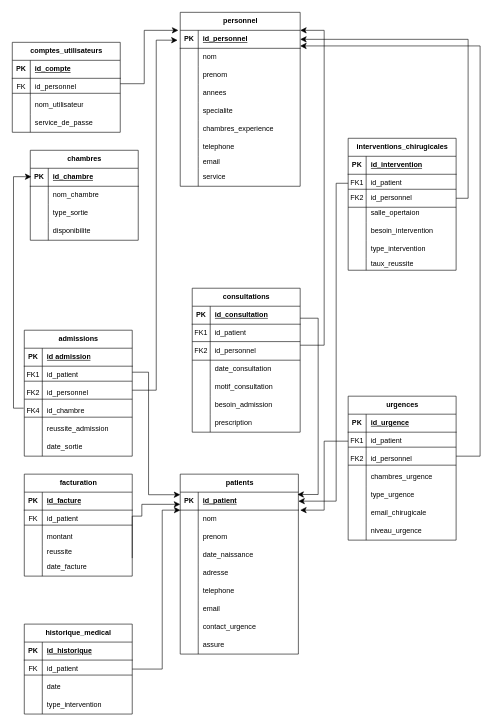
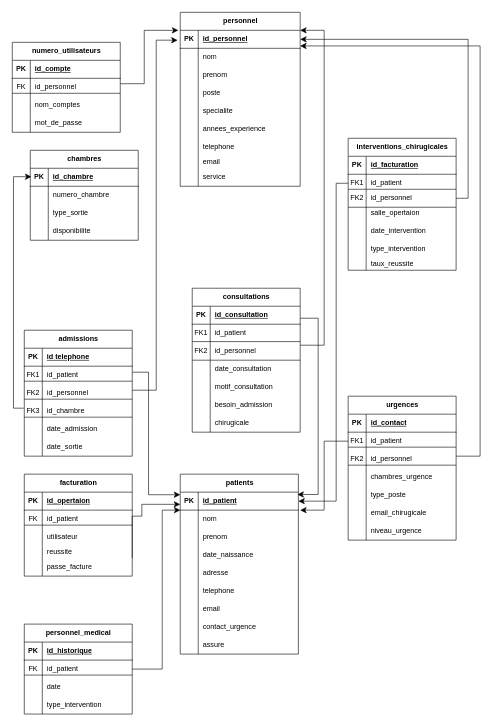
- <mxCell id="58" value="comptes_utilisateurs" style="shape=table;startSize=30;container=1;collapsible=1;childLayout=tableLayout;fixedRows=1;rowLines=0;fontStyle=1;align=center;resizeLast=1;html=1;" vertex="1" parent="1"><mxGeometry x="20" y="70" width="180" height="150" as="geometry" /></mxCell>
+ <mxCell id="58" value="numero_utilisateurs" style="shape=table;startSize=30;container=1;collapsible=1;childLayout=tableLayout;fixedRows=1;rowLines=0;fontStyle=1;align=center;resizeLast=1;html=1;" vertex="1" parent="1"><mxGeometry x="20" y="70" width="180" height="150" as="geometry" /></mxCell>
- <mxCell id="42" value="annees" style="shape=partialRectangle;connectable=0;fillColor=none;top=0;left=0;bottom=0;right=0;align=left;spacingLeft=6;overflow=hidden;whiteSpace=wrap;html=1;" vertex="1" parent="40"><mxGeometry x="30" width="170" height="30" as="geometry"><mxRectangle width="170" height="30" as="alternateBounds" /></mxGeometry></mxCell>
+ <mxCell id="42" value="poste" style="shape=partialRectangle;connectable=0;fillColor=none;top=0;left=0;bottom=0;right=0;align=left;spacingLeft=6;overflow=hidden;whiteSpace=wrap;html=1;" vertex="1" parent="40"><mxGeometry x="30" width="170" height="30" as="geometry"><mxRectangle width="170" height="30" as="alternateBounds" /></mxGeometry></mxCell>
- <mxCell id="67" value="nom_utilisateur" style="shape=partialRectangle;connectable=0;fillColor=none;top=0;left=0;bottom=0;right=0;align=left;spacingLeft=6;overflow=hidden;whiteSpace=wrap;html=1;" vertex="1" parent="65"><mxGeometry x="30" width="150" height="30" as="geometry"><mxRectangle width="150" height="30" as="alternateBounds" /></mxGeometry></mxCell>
+ <mxCell id="67" value="nom_comptes" style="shape=partialRectangle;connectable=0;fillColor=none;top=0;left=0;bottom=0;right=0;align=left;spacingLeft=6;overflow=hidden;whiteSpace=wrap;html=1;" vertex="1" parent="65"><mxGeometry x="30" width="150" height="30" as="geometry"><mxRectangle width="150" height="30" as="alternateBounds" /></mxGeometry></mxCell>
- <mxCell id="70" value="service_de_passe" style="shape=partialRectangle;connectable=0;fillColor=none;top=0;left=0;bottom=0;right=0;align=left;spacingLeft=6;overflow=hidden;whiteSpace=wrap;html=1;" vertex="1" parent="68"><mxGeometry x="30" width="150" height="30" as="geometry"><mxRectangle width="150" height="30" as="alternateBounds" /></mxGeometry></mxCell>
+ <mxCell id="70" value="mot_de_passe" style="shape=partialRectangle;connectable=0;fillColor=none;top=0;left=0;bottom=0;right=0;align=left;spacingLeft=6;overflow=hidden;whiteSpace=wrap;html=1;" vertex="1" parent="68"><mxGeometry x="30" width="150" height="30" as="geometry"><mxRectangle width="150" height="30" as="alternateBounds" /></mxGeometry></mxCell>
- <mxCell id="48" value="chambres_experience" style="shape=partialRectangle;connectable=0;fillColor=none;top=0;left=0;bottom=0;right=0;align=left;spacingLeft=6;overflow=hidden;whiteSpace=wrap;html=1;" vertex="1" parent="46"><mxGeometry x="30" width="170" height="30" as="geometry"><mxRectangle width="170" height="30" as="alternateBounds" /></mxGeometry></mxCell>
+ <mxCell id="48" value="annees_experience" style="shape=partialRectangle;connectable=0;fillColor=none;top=0;left=0;bottom=0;right=0;align=left;spacingLeft=6;overflow=hidden;whiteSpace=wrap;html=1;" vertex="1" parent="46"><mxGeometry x="30" width="170" height="30" as="geometry"><mxRectangle width="170" height="30" as="alternateBounds" /></mxGeometry></mxCell>
- <mxCell id="195" value="id_intervention" style="shape=partialRectangle;connectable=0;fillColor=none;top=0;left=0;bottom=0;right=0;align=left;spacingLeft=6;fontStyle=5;overflow=hidden;whiteSpace=wrap;html=1;" vertex="1" parent="193"><mxGeometry x="30" width="150" height="30" as="geometry"><mxRectangle width="150" height="30" as="alternateBounds" /></mxGeometry></mxCell>
+ <mxCell id="195" value="id_facturation" style="shape=partialRectangle;connectable=0;fillColor=none;top=0;left=0;bottom=0;right=0;align=left;spacingLeft=6;fontStyle=5;overflow=hidden;whiteSpace=wrap;html=1;" vertex="1" parent="193"><mxGeometry x="30" width="150" height="30" as="geometry"><mxRectangle width="150" height="30" as="alternateBounds" /></mxGeometry></mxCell>
- <mxCell id="78" value="nom_chambre" style="shape=partialRectangle;connectable=0;fillColor=none;top=0;left=0;bottom=0;right=0;align=left;spacingLeft=6;overflow=hidden;whiteSpace=wrap;html=1;" vertex="1" parent="76"><mxGeometry x="30" width="150" height="30" as="geometry"><mxRectangle width="150" height="30" as="alternateBounds" /></mxGeometry></mxCell>
+ <mxCell id="78" value="numero_chambre" style="shape=partialRectangle;connectable=0;fillColor=none;top=0;left=0;bottom=0;right=0;align=left;spacingLeft=6;overflow=hidden;whiteSpace=wrap;html=1;" vertex="1" parent="76"><mxGeometry x="30" width="150" height="30" as="geometry"><mxRectangle width="150" height="30" as="alternateBounds" /></mxGeometry></mxCell>
- <mxCell id="207" value="besoin_intervention" style="shape=partialRectangle;connectable=0;fillColor=none;top=0;left=0;bottom=0;right=0;align=left;spacingLeft=6;overflow=hidden;whiteSpace=wrap;html=1;" vertex="1" parent="205"><mxGeometry x="30" width="150" height="30" as="geometry"><mxRectangle width="150" height="30" as="alternateBounds" /></mxGeometry></mxCell>
+ <mxCell id="207" value="date_intervention" style="shape=partialRectangle;connectable=0;fillColor=none;top=0;left=0;bottom=0;right=0;align=left;spacingLeft=6;overflow=hidden;whiteSpace=wrap;html=1;" vertex="1" parent="205"><mxGeometry x="30" width="150" height="30" as="geometry"><mxRectangle width="150" height="30" as="alternateBounds" /></mxGeometry></mxCell>
- <mxCell id="88" value="id admission" style="shape=partialRectangle;connectable=0;fillColor=none;top=0;left=0;bottom=0;right=0;align=left;spacingLeft=6;fontStyle=5;overflow=hidden;whiteSpace=wrap;html=1;" vertex="1" parent="86"><mxGeometry x="30" width="150" height="30" as="geometry"><mxRectangle width="150" height="30" as="alternateBounds" /></mxGeometry></mxCell>
+ <mxCell id="88" value="id telephone" style="shape=partialRectangle;connectable=0;fillColor=none;top=0;left=0;bottom=0;right=0;align=left;spacingLeft=6;fontStyle=5;overflow=hidden;whiteSpace=wrap;html=1;" vertex="1" parent="86"><mxGeometry x="30" width="150" height="30" as="geometry"><mxRectangle width="150" height="30" as="alternateBounds" /></mxGeometry></mxCell>
- <mxCell id="96" value="FK4" style="shape=partialRectangle;connectable=0;fillColor=none;top=0;left=0;bottom=0;right=0;fontStyle=0;overflow=hidden;whiteSpace=wrap;html=1;" vertex="1" parent="95"><mxGeometry width="30" height="30" as="geometry"><mxRectangle width="30" height="30" as="alternateBounds" /></mxGeometry></mxCell>
+ <mxCell id="96" value="FK3" style="shape=partialRectangle;connectable=0;fillColor=none;top=0;left=0;bottom=0;right=0;fontStyle=0;overflow=hidden;whiteSpace=wrap;html=1;" vertex="1" parent="95"><mxGeometry width="30" height="30" as="geometry"><mxRectangle width="30" height="30" as="alternateBounds" /></mxGeometry></mxCell>
- <mxCell id="189" value="prescription" style="shape=partialRectangle;connectable=0;fillColor=none;top=0;left=0;bottom=0;right=0;align=left;spacingLeft=6;overflow=hidden;whiteSpace=wrap;html=1;" vertex="1" parent="187"><mxGeometry x="30" width="150" height="30" as="geometry"><mxRectangle width="150" height="30" as="alternateBounds" /></mxGeometry></mxCell>
+ <mxCell id="189" value="chirugicale" style="shape=partialRectangle;connectable=0;fillColor=none;top=0;left=0;bottom=0;right=0;align=left;spacingLeft=6;overflow=hidden;whiteSpace=wrap;html=1;" vertex="1" parent="187"><mxGeometry x="30" width="150" height="30" as="geometry"><mxRectangle width="150" height="30" as="alternateBounds" /></mxGeometry></mxCell>
- <mxCell id="147" value="id_urgence" style="shape=partialRectangle;connectable=0;fillColor=none;top=0;left=0;bottom=0;right=0;align=left;spacingLeft=6;fontStyle=5;overflow=hidden;whiteSpace=wrap;html=1;" vertex="1" parent="145"><mxGeometry x="30" width="150" height="30" as="geometry"><mxRectangle width="150" height="30" as="alternateBounds" /></mxGeometry></mxCell>
+ <mxCell id="147" value="id_contact" style="shape=partialRectangle;connectable=0;fillColor=none;top=0;left=0;bottom=0;right=0;align=left;spacingLeft=6;fontStyle=5;overflow=hidden;whiteSpace=wrap;html=1;" vertex="1" parent="145"><mxGeometry x="30" width="150" height="30" as="geometry"><mxRectangle width="150" height="30" as="alternateBounds" /></mxGeometry></mxCell>
- <mxCell id="100" value="reussite_admission" style="shape=partialRectangle;connectable=0;fillColor=none;top=0;left=0;bottom=0;right=0;align=left;spacingLeft=6;overflow=hidden;whiteSpace=wrap;html=1;" vertex="1" parent="98"><mxGeometry x="30" width="150" height="30" as="geometry"><mxRectangle width="150" height="30" as="alternateBounds" /></mxGeometry></mxCell>
+ <mxCell id="100" value="date_admission" style="shape=partialRectangle;connectable=0;fillColor=none;top=0;left=0;bottom=0;right=0;align=left;spacingLeft=6;overflow=hidden;whiteSpace=wrap;html=1;" vertex="1" parent="98"><mxGeometry x="30" width="150" height="30" as="geometry"><mxRectangle width="150" height="30" as="alternateBounds" /></mxGeometry></mxCell>
- <mxCell id="159" value="type_urgence" style="shape=partialRectangle;connectable=0;fillColor=none;top=0;left=0;bottom=0;right=0;align=left;spacingLeft=6;overflow=hidden;whiteSpace=wrap;html=1;" vertex="1" parent="157"><mxGeometry x="30" width="150" height="30" as="geometry"><mxRectangle width="150" height="30" as="alternateBounds" /></mxGeometry></mxCell>
+ <mxCell id="159" value="type_poste" style="shape=partialRectangle;connectable=0;fillColor=none;top=0;left=0;bottom=0;right=0;align=left;spacingLeft=6;overflow=hidden;whiteSpace=wrap;html=1;" vertex="1" parent="157"><mxGeometry x="30" width="150" height="30" as="geometry"><mxRectangle width="150" height="30" as="alternateBounds" /></mxGeometry></mxCell>
- <mxCell id="114" value="id_facture" style="shape=partialRectangle;connectable=0;fillColor=none;top=0;left=0;bottom=0;right=0;align=left;spacingLeft=6;fontStyle=5;overflow=hidden;whiteSpace=wrap;html=1;" vertex="1" parent="112"><mxGeometry x="30" width="150" height="30" as="geometry"><mxRectangle width="150" height="30" as="alternateBounds" /></mxGeometry></mxCell>
+ <mxCell id="114" value="id_opertaion" style="shape=partialRectangle;connectable=0;fillColor=none;top=0;left=0;bottom=0;right=0;align=left;spacingLeft=6;fontStyle=5;overflow=hidden;whiteSpace=wrap;html=1;" vertex="1" parent="112"><mxGeometry x="30" width="150" height="30" as="geometry"><mxRectangle width="150" height="30" as="alternateBounds" /></mxGeometry></mxCell>
- <mxCell id="120" value="montant" style="shape=partialRectangle;connectable=0;fillColor=none;top=0;left=0;bottom=0;right=0;align=left;spacingLeft=6;overflow=hidden;whiteSpace=wrap;html=1;" vertex="1" parent="118"><mxGeometry x="30" width="150" height="30" as="geometry"><mxRectangle width="150" height="30" as="alternateBounds" /></mxGeometry></mxCell>
+ <mxCell id="120" value="utilisateur" style="shape=partialRectangle;connectable=0;fillColor=none;top=0;left=0;bottom=0;right=0;align=left;spacingLeft=6;overflow=hidden;whiteSpace=wrap;html=1;" vertex="1" parent="118"><mxGeometry x="30" width="150" height="30" as="geometry"><mxRectangle width="150" height="30" as="alternateBounds" /></mxGeometry></mxCell>
- <mxCell id="126" value="date_facture" style="shape=partialRectangle;connectable=0;fillColor=none;top=0;left=0;bottom=0;right=0;align=left;spacingLeft=6;overflow=hidden;whiteSpace=wrap;html=1;" vertex="1" parent="124"><mxGeometry x="30" width="150" height="30" as="geometry"><mxRectangle width="150" height="30" as="alternateBounds" /></mxGeometry></mxCell>
+ <mxCell id="126" value="passe_facture" style="shape=partialRectangle;connectable=0;fillColor=none;top=0;left=0;bottom=0;right=0;align=left;spacingLeft=6;overflow=hidden;whiteSpace=wrap;html=1;" vertex="1" parent="124"><mxGeometry x="30" width="150" height="30" as="geometry"><mxRectangle width="150" height="30" as="alternateBounds" /></mxGeometry></mxCell>
- <mxCell id="129" value="historique_medical" style="shape=table;startSize=30;container=1;collapsible=1;childLayout=tableLayout;fixedRows=1;rowLines=0;fontStyle=1;align=center;resizeLast=1;html=1;" vertex="1" parent="1"><mxGeometry x="40" y="1040" width="180" height="150" as="geometry" /></mxCell>
+ <mxCell id="129" value="personnel_medical" style="shape=table;startSize=30;container=1;collapsible=1;childLayout=tableLayout;fixedRows=1;rowLines=0;fontStyle=1;align=center;resizeLast=1;html=1;" vertex="1" parent="1"><mxGeometry x="40" y="1040" width="180" height="150" as="geometry" /></mxCell>
